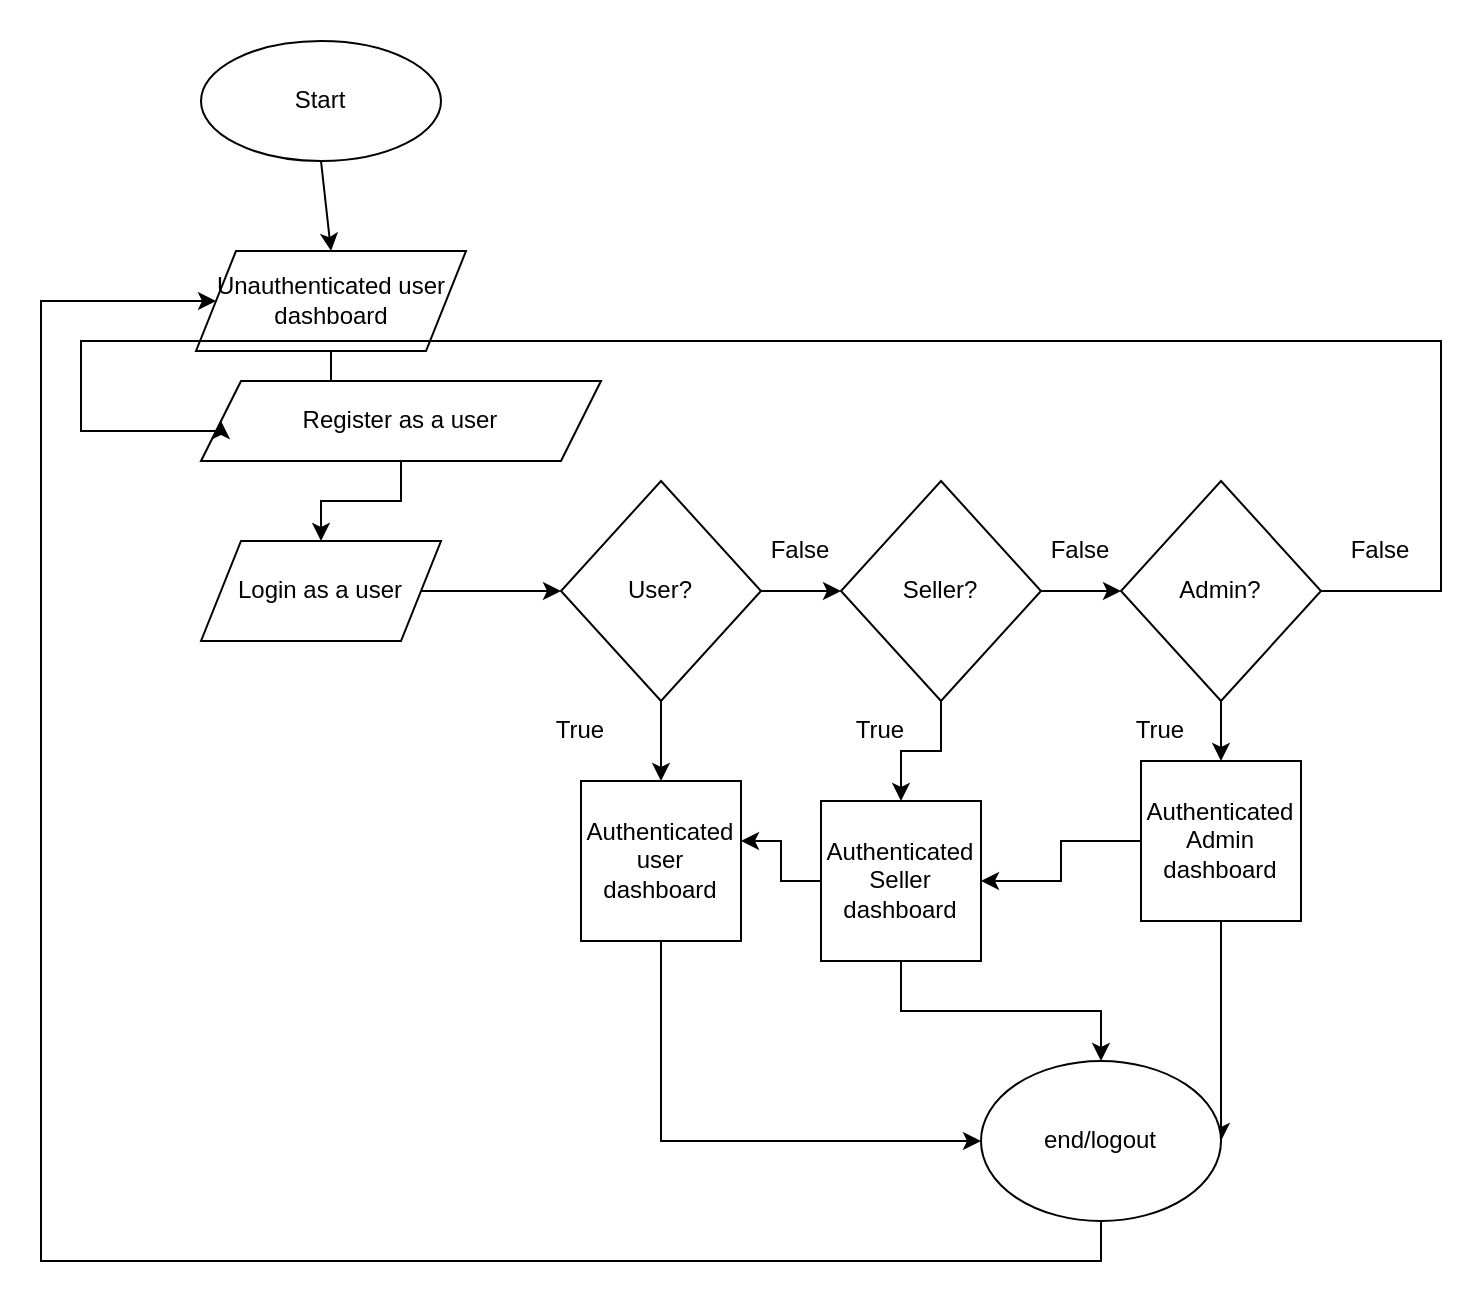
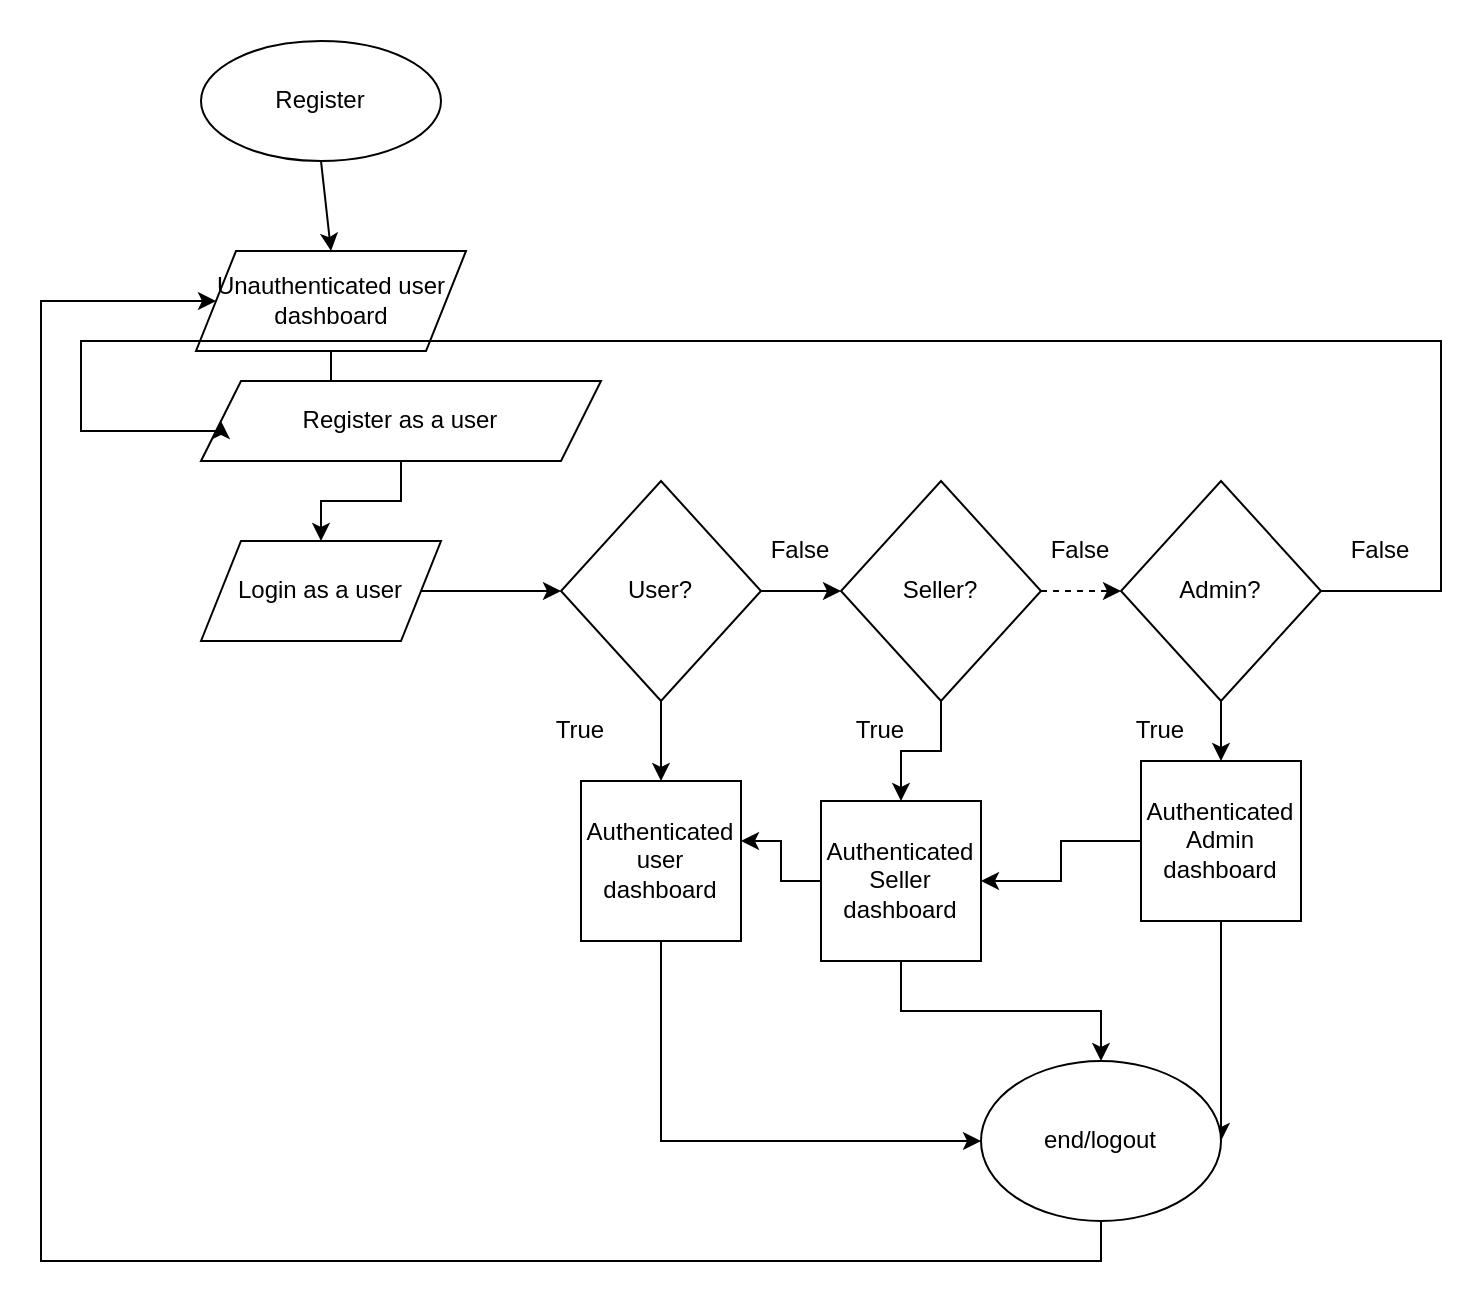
- <mxCell id="2" value="Start" style="ellipse;whiteSpace=wrap;html=1;" vertex="1" parent="1"><mxGeometry x="100" y="20" width="120" height="60" as="geometry" /></mxCell>
+ <mxCell id="2" value="Register" style="ellipse;whiteSpace=wrap;html=1;" vertex="1" parent="1"><mxGeometry x="100" y="20" width="120" height="60" as="geometry" /></mxCell>
- <mxCell id="13" value="" style="edgeStyle=orthogonalEdgeStyle;rounded=0;orthogonalLoop=1;jettySize=auto;html=1;" edge="1" parent="1" source="15" target="18"><mxGeometry relative="1" as="geometry" /></mxCell>
+ <mxCell id="13" value="" style="edgeStyle=orthogonalEdgeStyle;rounded=0;orthogonalLoop=1;jettySize=auto;html=1;dashed=1;" edge="1" parent="1" source="15" target="18"><mxGeometry relative="1" as="geometry" /></mxCell>
